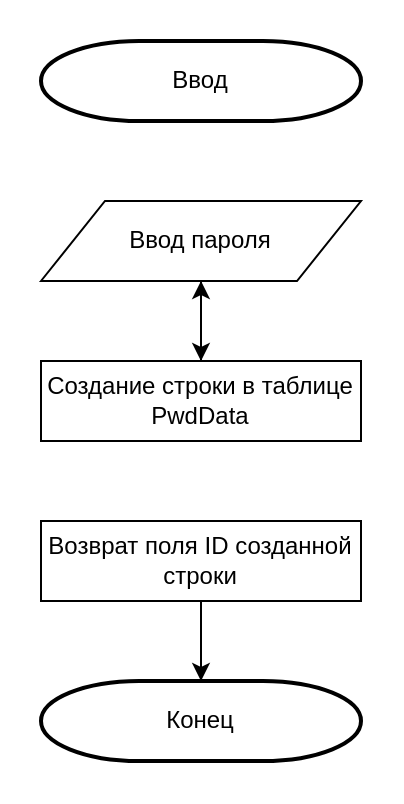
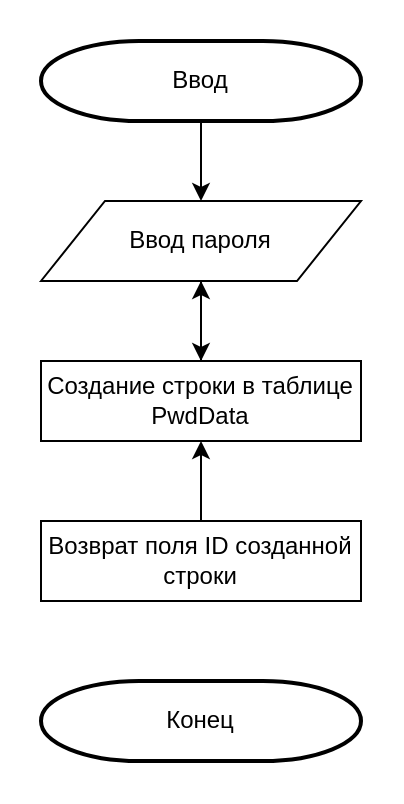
+ <mxCell id="2" value="" style="edgeStyle=orthogonalEdgeStyle;rounded=0;orthogonalLoop=1;jettySize=auto;html=1;" parent="1" source="3" target="5" edge="1"><mxGeometry relative="1" as="geometry" /></mxCell>
- <mxCell id="7" value="" style="edgeStyle=orthogonalEdgeStyle;rounded=0;orthogonalLoop=1;jettySize=auto;html=1;" edge="1" parent="1" source="8" target="6"><mxGeometry relative="1" as="geometry" /></mxCell>
+ <mxCell id="7" value="" style="edgeStyle=orthogonalEdgeStyle;rounded=0;orthogonalLoop=1;jettySize=auto;html=1;" edge="1" parent="1" source="8" target="10"><mxGeometry relative="1" as="geometry" /></mxCell>
